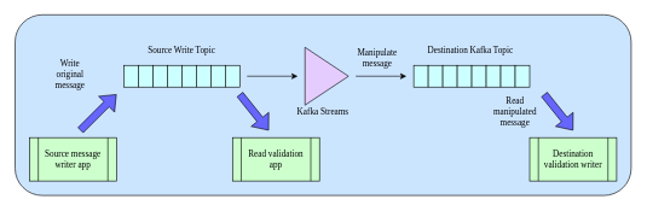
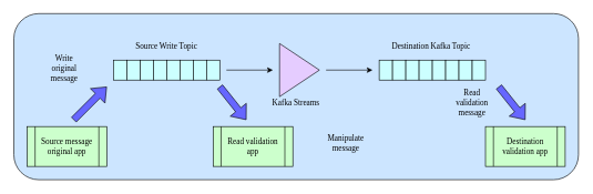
- <mxCell id="17" value="&lt;div&gt;Manipulate&lt;/div&gt;&lt;div&gt;message&lt;br&gt;&lt;/div&gt;" style="text;html=1;strokeColor=none;fillColor=none;align=center;verticalAlign=middle;whiteSpace=wrap;rounded=0;fontFamily=Lucida Console;" vertex="1" parent="1"><mxGeometry x="500" y="70" width="40" height="20" as="geometry" /></mxCell>
+ <mxCell id="17" value="&lt;div&gt;Manipulate&lt;/div&gt;&lt;div&gt;message&lt;br&gt;&lt;/div&gt;" style="text;html=1;strokeColor=none;fillColor=none;align=center;verticalAlign=middle;whiteSpace=wrap;rounded=0;fontFamily=Lucida Console;" vertex="1" parent="1"><mxGeometry x="500" y="205" width="40" height="20" as="geometry" /></mxCell>
- <mxCell id="16" value="Read manipulated message" style="text;html=1;strokeColor=none;fillColor=none;align=center;verticalAlign=middle;whiteSpace=wrap;rounded=0;fontFamily=Lucida Console;" vertex="1" parent="1"><mxGeometry x="690" y="144" width="40" height="20" as="geometry" /></mxCell>
+ <mxCell id="16" value="Read validation message" style="text;html=1;strokeColor=none;fillColor=none;align=center;verticalAlign=middle;whiteSpace=wrap;rounded=0;fontFamily=Lucida Console;" vertex="1" parent="1"><mxGeometry x="690" y="144" width="40" height="20" as="geometry" /></mxCell>
- <mxCell id="3" value="Source message writer app" style="shape=process;whiteSpace=wrap;html=1;backgroundOutline=1;fontFamily=Lucida Console;fillColor=#CCFFCC;" vertex="1" parent="1"><mxGeometry y="190" width="120" height="60" as="geometry" x="40" /></mxCell>
+ <mxCell id="3" value="Source message original app" style="shape=process;whiteSpace=wrap;html=1;backgroundOutline=1;fontFamily=Lucida Console;fillColor=#CCFFCC;" vertex="1" parent="1"><mxGeometry y="190" width="120" height="60" as="geometry" x="40" /></mxCell>
- <mxCell id="14" value="Destination validation writer" style="shape=process;whiteSpace=wrap;html=1;backgroundOutline=1;fontFamily=Lucida Console;fillColor=#CCFFCC;" vertex="1" parent="1"><mxGeometry x="730" y="190" width="120" height="60" as="geometry" /></mxCell>
+ <mxCell id="14" value="Destination validation app" style="shape=process;whiteSpace=wrap;html=1;backgroundOutline=1;fontFamily=Lucida Console;fillColor=#CCFFCC;" vertex="1" parent="1"><mxGeometry x="730" y="190" width="120" height="60" as="geometry" /></mxCell>
